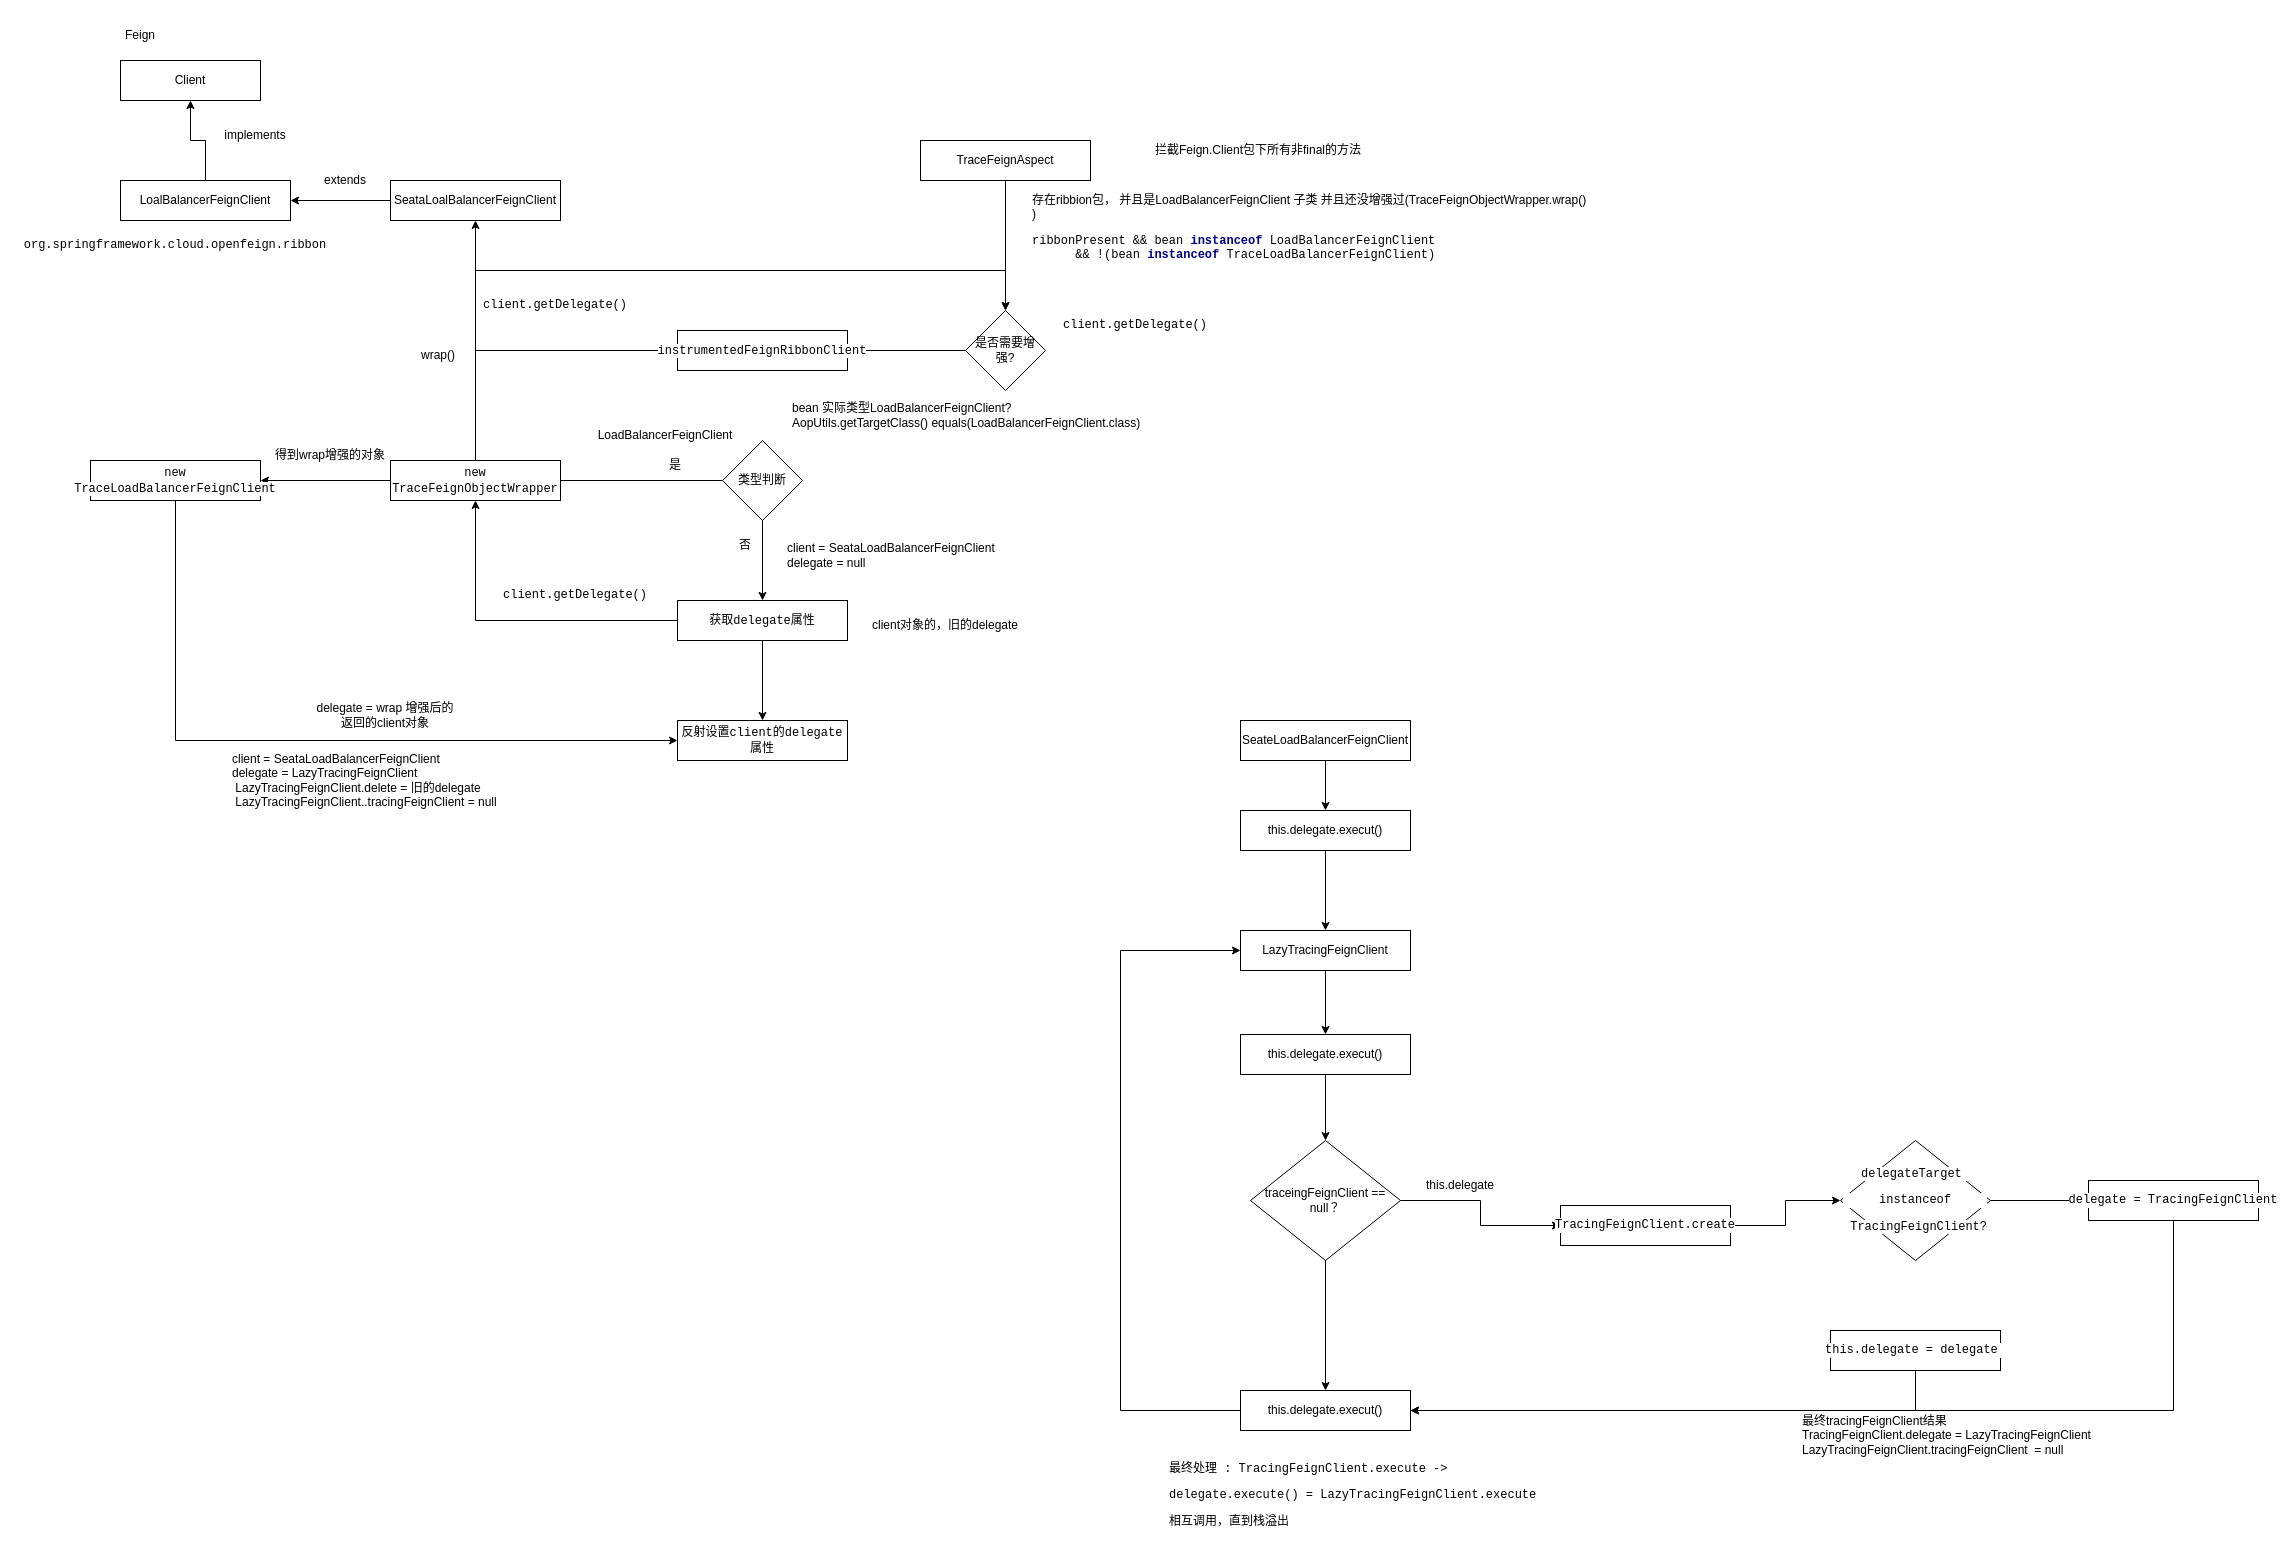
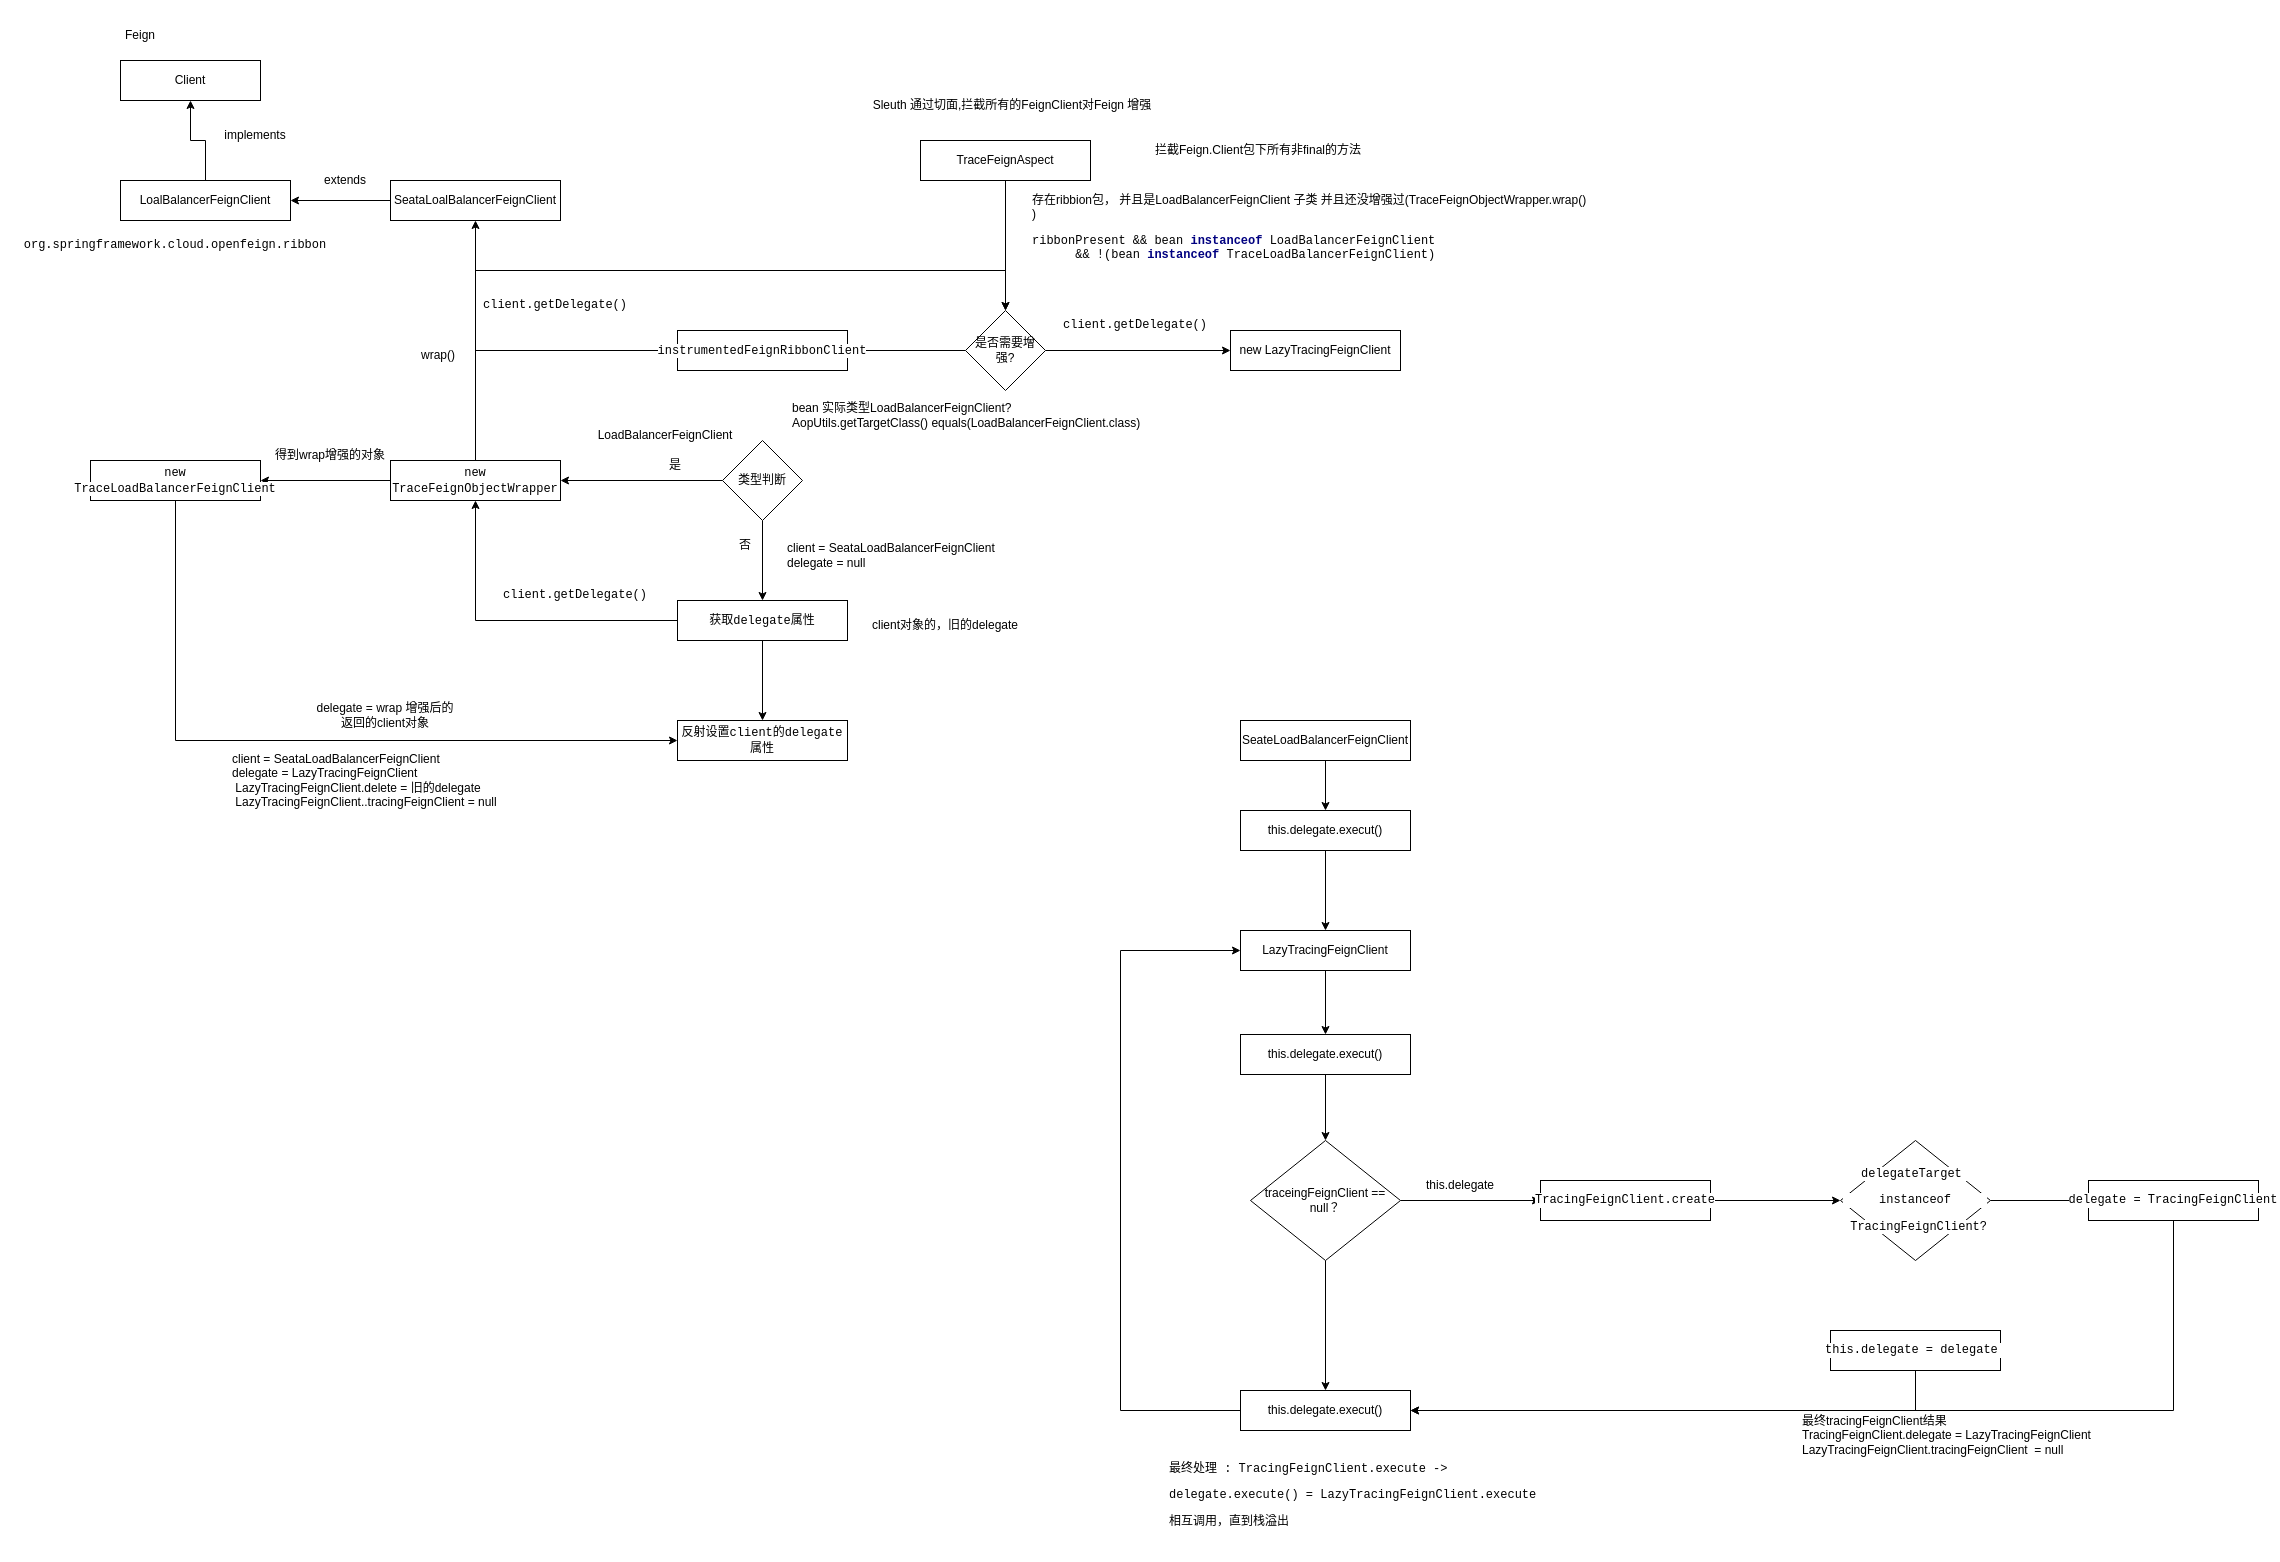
+ <mxCell id="23" value="Sleuth 通过切面,拦截所有的FeignClient对Feign 增强" style="text;html=1;strokeColor=none;fillColor=none;align=center;verticalAlign=middle;whiteSpace=wrap;rounded=0;" vertex="1" parent="1"><mxGeometry x="847" y="90" width="330" height="30" as="geometry" /></mxCell>
+ <mxCell id="12" style="edgeStyle=orthogonalEdgeStyle;rounded=0;orthogonalLoop=1;jettySize=auto;html=1;" edge="1" parent="1" source="13" target="37"><mxGeometry relative="1" as="geometry" /></mxCell>
+ <mxCell id="37" value="new LazyTracingFeignClient" style="rounded=0;whiteSpace=wrap;html=1;" vertex="1" parent="1"><mxGeometry x="1230" y="330" width="170" height="40" as="geometry" /></mxCell>
- <mxCell id="20" style="edgeStyle=orthogonalEdgeStyle;rounded=0;orthogonalLoop=1;jettySize=auto;html=1;entryX=1;entryY=0.5;entryDx=0;entryDy=0;endArrow=none;" edge="1" parent="1" source="22" target="31"><mxGeometry relative="1" as="geometry"><mxPoint x="613.5" y="480" as="targetPoint" /></mxGeometry></mxCell>
+ <mxCell id="20" style="edgeStyle=orthogonalEdgeStyle;rounded=0;orthogonalLoop=1;jettySize=auto;html=1;entryX=1;entryY=0.5;entryDx=0;entryDy=0;" edge="1" parent="1" source="22" target="31"><mxGeometry relative="1" as="geometry"><mxPoint x="613.5" y="480" as="targetPoint" /></mxGeometry></mxCell>
- <mxCell id="59" value="&lt;pre style=&quot;background-color: rgb(255, 255, 255); font-family: &amp;quot;Courier New&amp;quot;; font-size: 9pt;&quot;&gt;TracingFeignClient.create&lt;/pre&gt;" style="rounded=0;whiteSpace=wrap;html=1;" vertex="1" parent="1"><mxGeometry x="1560" y="1205" width="170" height="40" as="geometry" /></mxCell>
+ <mxCell id="59" value="&lt;pre style=&quot;background-color: rgb(255, 255, 255); font-family: &amp;quot;Courier New&amp;quot;; font-size: 9pt;&quot;&gt;TracingFeignClient.create&lt;/pre&gt;" style="rounded=0;whiteSpace=wrap;html=1;" vertex="1" parent="1"><mxGeometry x="1540" y="1180" width="170" height="40" as="geometry" /></mxCell>
